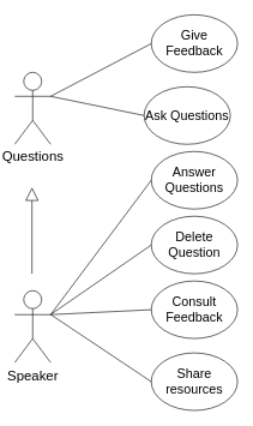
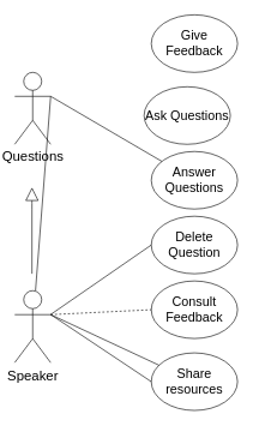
- <mxCell id="6" value="" style="endArrow=none;html=1;fontSize=24;entryX=0;entryY=0.5;entryDx=0;entryDy=0;exitX=1;exitY=0.333;exitDx=0;exitDy=0;exitPerimeter=0;" parent="1" source="2" target="4" edge="1"><mxGeometry width="50" height="50" relative="1" as="geometry"><mxPoint x="70" y="110" as="sourcePoint" /><mxPoint x="210" y="276.5" as="targetPoint" /></mxGeometry></mxCell>
+ <mxCell id="6" value="" style="endArrow=none;html=1;fontSize=24;exitX=1;exitY=0.333;exitDx=0;exitDy=0;exitPerimeter=0;" parent="1" source="2" target="15" edge="1"><mxGeometry width="50" height="50" relative="1" as="geometry"><mxPoint x="70" y="110" as="sourcePoint" /><mxPoint x="210" y="276.5" as="targetPoint" /></mxGeometry></mxCell>
- <mxCell id="5" value="" style="endArrow=none;html=1;fontSize=24;entryX=0;entryY=0.5;entryDx=0;entryDy=0;exitX=1;exitY=0.333;exitDx=0;exitDy=0;exitPerimeter=0;" parent="1" source="2" target="3" edge="1"><mxGeometry width="50" height="50" relative="1" as="geometry"><mxPoint x="80" y="133" as="sourcePoint" /><mxPoint x="240" y="30" as="targetPoint" /></mxGeometry></mxCell>
+ <mxCell id="5" value="" style="endArrow=none;html=1;fontSize=24;exitX=1;exitY=0.333;exitDx=0;exitDy=0;exitPerimeter=0;" parent="1" source="2" target="12" edge="1"><mxGeometry width="50" height="50" relative="1" as="geometry"><mxPoint x="80" y="133" as="sourcePoint" /><mxPoint x="240" y="30" as="targetPoint" /></mxGeometry></mxCell>
- <mxCell id="16" value="" style="endArrow=none;html=1;fontSize=20;entryX=0;entryY=0.5;entryDx=0;entryDy=0;exitX=1;exitY=0.333;exitDx=0;exitDy=0;exitPerimeter=0;" edge="1" parent="1" target="15" source="12"><mxGeometry width="50" height="50" relative="1" as="geometry"><mxPoint x="70" y="356.667" as="sourcePoint" /><mxPoint x="230" y="400" as="targetPoint" /></mxGeometry></mxCell>
+ <mxCell id="16" value="" style="endArrow=none;html=1;fontSize=20;exitX=1;exitY=0.333;exitDx=0;exitDy=0;exitPerimeter=0;" edge="1" parent="1" target="8" source="12"><mxGeometry width="50" height="50" relative="1" as="geometry"><mxPoint x="70" y="356.667" as="sourcePoint" /><mxPoint x="230" y="400" as="targetPoint" /></mxGeometry></mxCell>
- <mxCell id="14" value="" style="endArrow=none;html=1;fontSize=18;exitX=1;exitY=0.333;exitDx=0;exitDy=0;exitPerimeter=0;entryX=0;entryY=0.5;entryDx=0;entryDy=0;" parent="1" source="12" target="13" edge="1"><mxGeometry width="50" height="50" relative="1" as="geometry"><mxPoint x="130" y="450" as="sourcePoint" /><mxPoint x="180" y="400" as="targetPoint" /></mxGeometry></mxCell>
+ <mxCell id="14" value="" style="endArrow=none;html=1;fontSize=18;exitX=1;exitY=0.333;exitDx=0;exitDy=0;exitPerimeter=0;entryX=0;entryY=0.5;entryDx=0;entryDy=0;dashed=1;" parent="1" source="12" target="13" edge="1"><mxGeometry width="50" height="50" relative="1" as="geometry"><mxPoint x="130" y="450" as="sourcePoint" /><mxPoint x="180" y="400" as="targetPoint" /></mxGeometry></mxCell>
